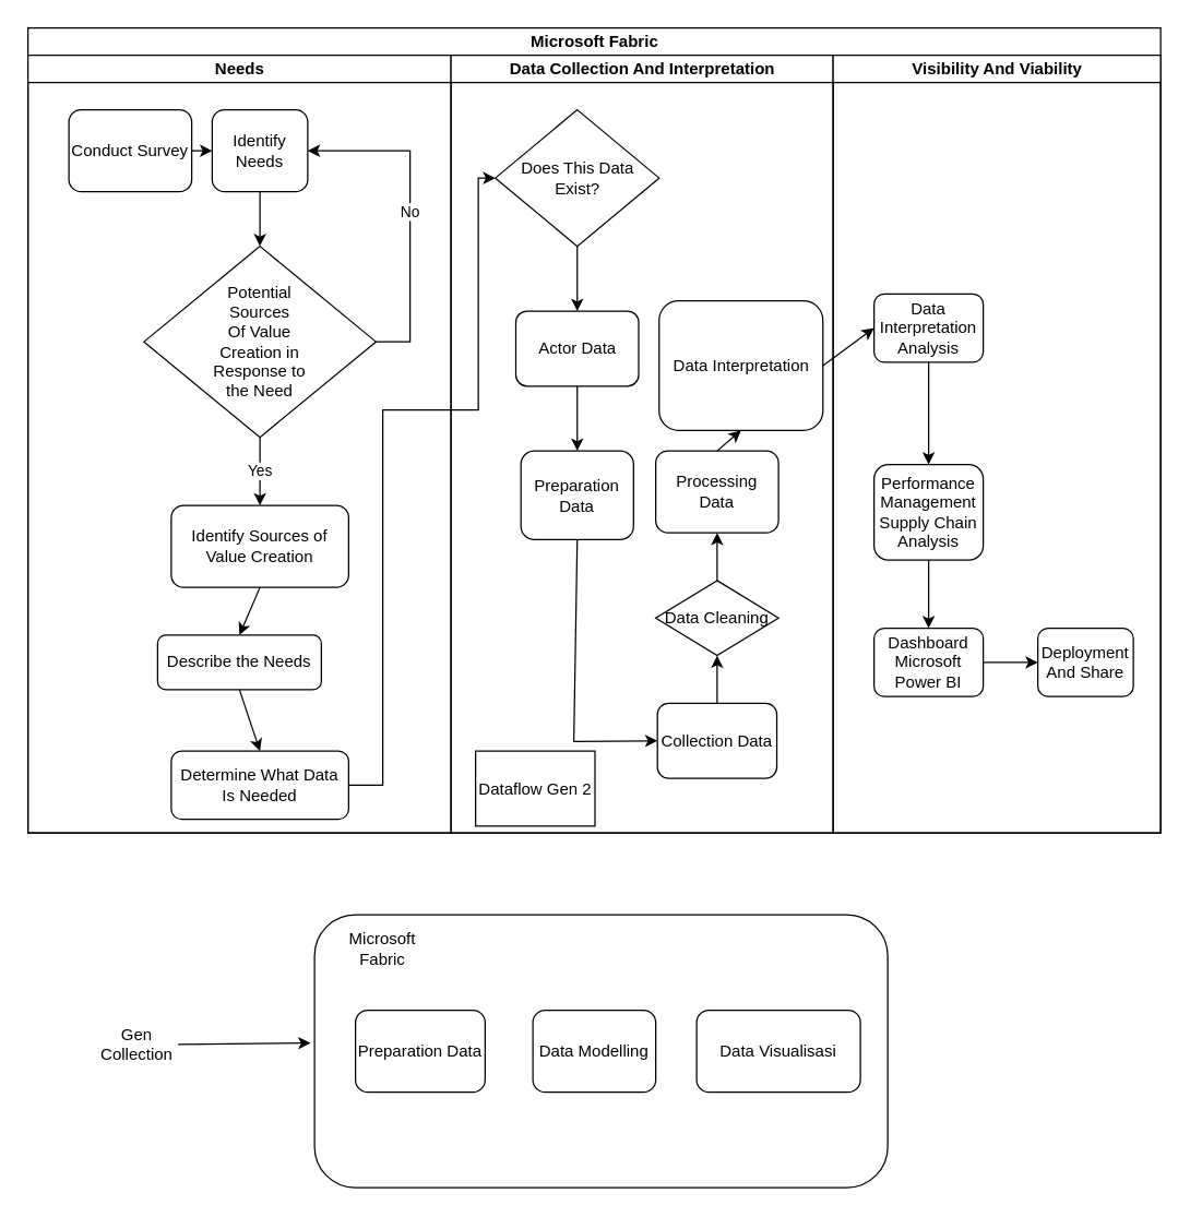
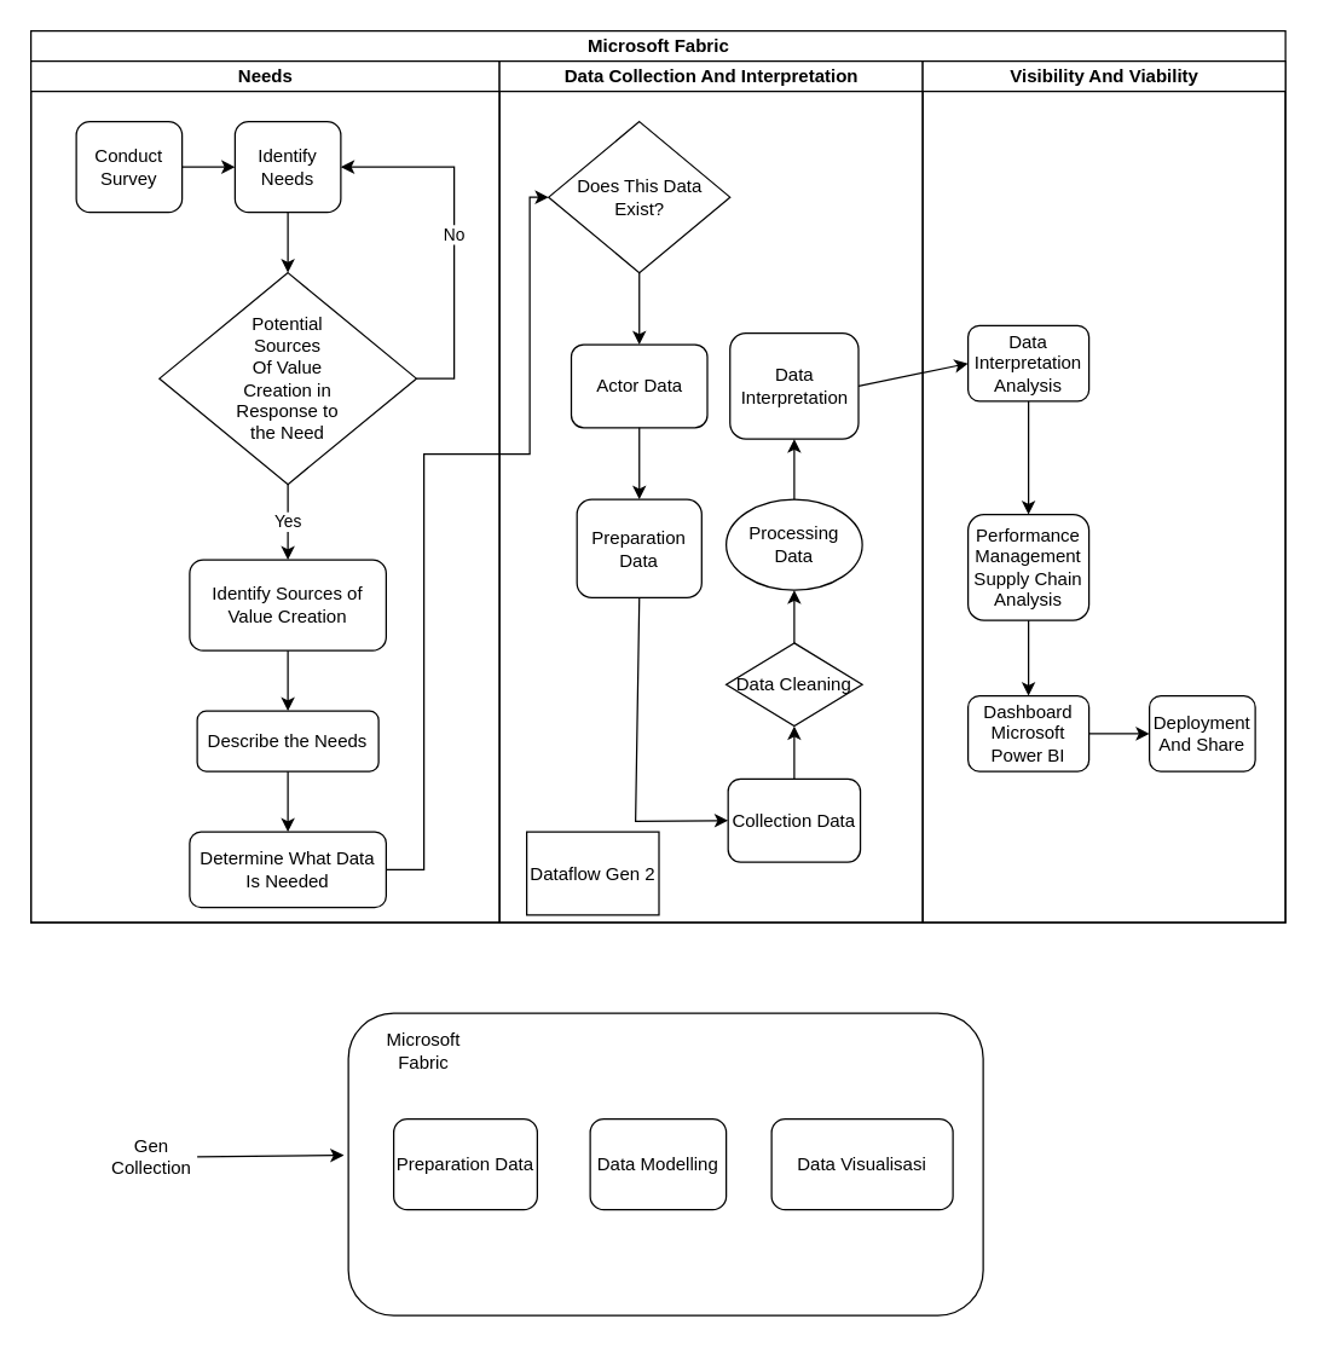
- <mxCell id="5" value="Conduct Survey" style="rounded=1;whiteSpace=wrap;html=1;" parent="4" vertex="1"><mxGeometry x="30" y="40" width="90" height="60" as="geometry" /></mxCell>
+ <mxCell id="5" value="Conduct Survey" style="rounded=1;whiteSpace=wrap;html=1;" parent="4" vertex="1"><mxGeometry x="30" y="40" width="70" height="60" as="geometry" /></mxCell>
- <mxCell id="20" value="Data Interpretation" style="rounded=1;whiteSpace=wrap;html=1;" parent="17" vertex="1"><mxGeometry x="152.5" y="180" width="120" height="95" as="geometry" /></mxCell>
+ <mxCell id="20" value="Data Interpretation" style="rounded=1;whiteSpace=wrap;html=1;" parent="17" vertex="1"><mxGeometry x="152.5" y="180" width="85" height="70" as="geometry" /></mxCell>
- <mxCell id="19" value="Processing Data" style="rounded=1;whiteSpace=wrap;html=1;" parent="17" vertex="1"><mxGeometry x="150" y="290" width="90" height="60" as="geometry" /></mxCell>
+ <mxCell id="19" value="Processing Data" style="ellipse;whiteSpace=wrap;html=1;" parent="17" vertex="1"><mxGeometry x="150" y="290" width="90" height="60" as="geometry" /></mxCell>
- <mxCell id="13" value="Describe the Needs" style="rounded=1;whiteSpace=wrap;html=1;" parent="4" vertex="1"><mxGeometry x="95" y="425" width="120" height="40" as="geometry" /></mxCell>
+ <mxCell id="13" value="Describe the Needs" style="rounded=1;whiteSpace=wrap;html=1;" parent="4" vertex="1"><mxGeometry x="110" y="430" width="120" height="40" as="geometry" /></mxCell>
